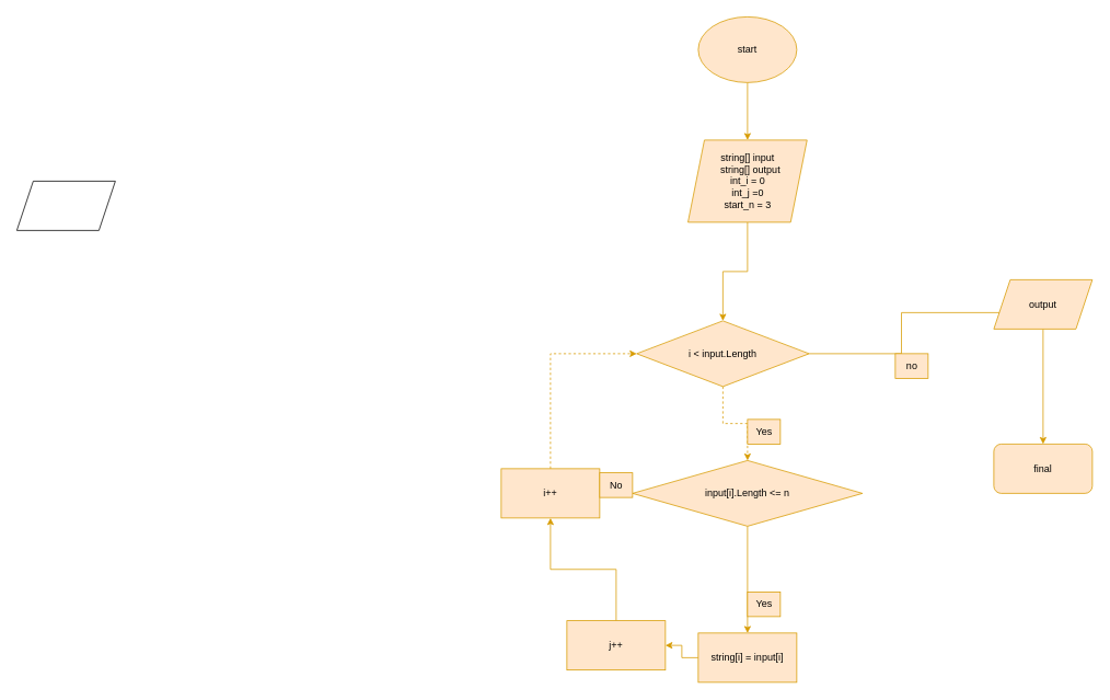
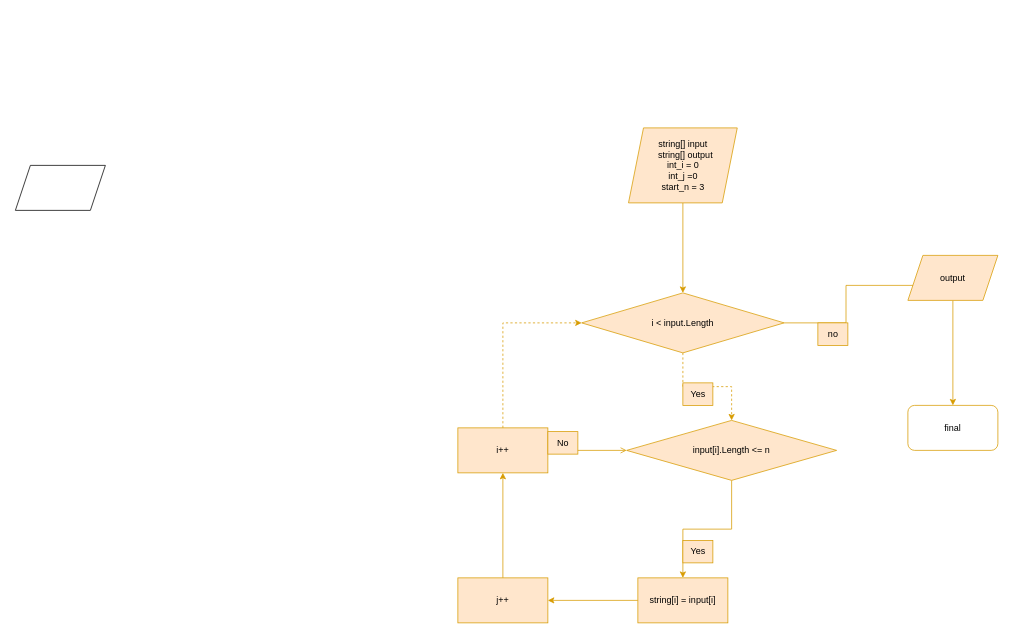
- <mxCell id="3" value="start" style="ellipse;whiteSpace=wrap;html=1;fillColor=#ffe6cc;strokeColor=#d79b00;" vertex="1" parent="1"><mxGeometry x="850" y="20" width="120" height="80" as="geometry" /></mxCell>
- <mxCell id="2" style="edgeStyle=orthogonalEdgeStyle;rounded=0;orthogonalLoop=1;jettySize=auto;html=1;entryX=0.5;entryY=0;entryDx=0;entryDy=0;fillColor=#ffe6cc;strokeColor=#d79b00;" edge="1" parent="1" source="3" target="5"><mxGeometry relative="1" as="geometry" /></mxCell>
- <mxCell id="9" value="i &amp;lt; input.Length" style="rhombus;whiteSpace=wrap;html=1;fillColor=#ffe6cc;strokeColor=#d79b00;" vertex="1" parent="1"><mxGeometry x="775" y="390" width="210" height="80" as="geometry" /></mxCell>
+ <mxCell id="9" value="i &amp;lt; input.Length" style="rhombus;whiteSpace=wrap;html=1;fillColor=#ffe6cc;strokeColor=#d79b00;" vertex="1" parent="1"><mxGeometry x="775" y="390" width="270" height="80" as="geometry" /></mxCell>
- <mxCell id="14" value="final" style="rounded=1;whiteSpace=wrap;html=1;fillColor=#ffe6cc;strokeColor=#d79b00;" vertex="1" parent="1"><mxGeometry x="1210" y="540" width="120" height="60" as="geometry" /></mxCell>
+ <mxCell id="14" value="final" style="rounded=1;whiteSpace=wrap;html=1;fillColor=#ffffff;strokeColor=#d79b00;" vertex="1" parent="1"><mxGeometry x="1210" y="540" width="120" height="60" as="geometry" /></mxCell>
- <mxCell id="11" value="input[i].Length &amp;lt;= n" style="rhombus;whiteSpace=wrap;html=1;fillColor=#ffe6cc;strokeColor=#d79b00;" vertex="1" parent="1"><mxGeometry x="770" y="560" width="280" height="80" as="geometry" /></mxCell>
+ <mxCell id="11" value="input[i].Length &amp;lt;= n" style="rhombus;whiteSpace=wrap;html=1;fillColor=#ffe6cc;strokeColor=#d79b00;" vertex="1" parent="1"><mxGeometry x="835" y="560" width="280" height="80" as="geometry" /></mxCell>
- <mxCell id="18" value="j++" style="rounded=0;whiteSpace=wrap;html=1;fillColor=#ffe6cc;strokeColor=#d79b00;" vertex="1" parent="1"><mxGeometry x="690" y="755" width="120" height="60" as="geometry" /></mxCell>
+ <mxCell id="18" value="j++" style="rounded=0;whiteSpace=wrap;html=1;fillColor=#ffe6cc;strokeColor=#d79b00;" vertex="1" parent="1"><mxGeometry x="610" y="770" width="120" height="60" as="geometry" /></mxCell>
